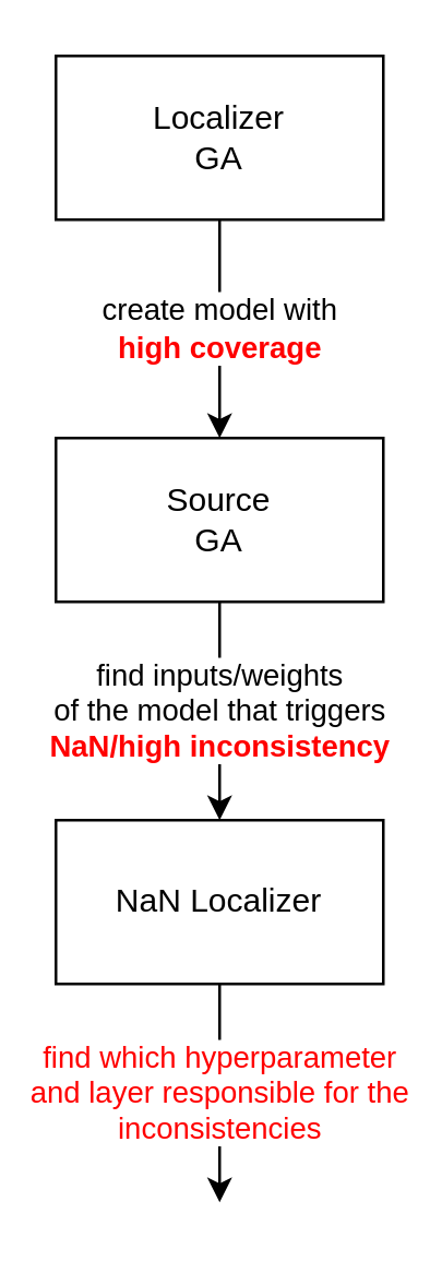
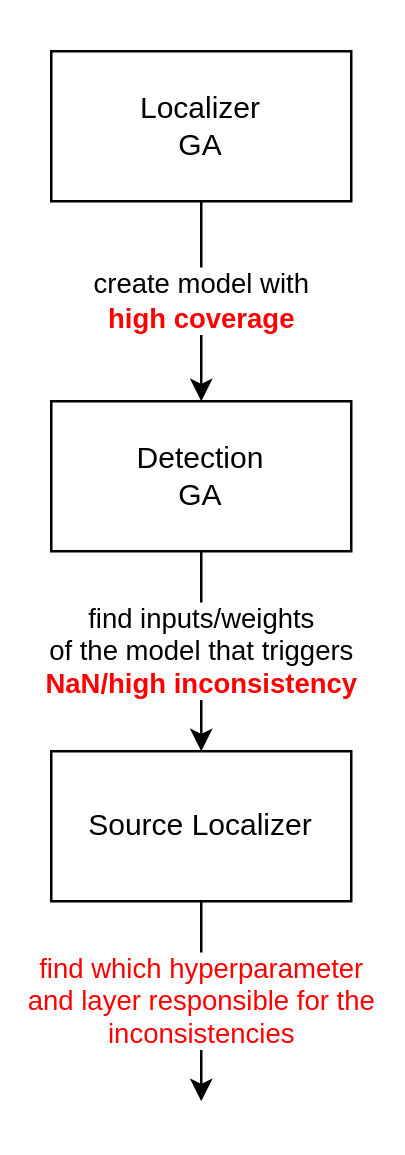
- <mxCell id="5" value="Source&lt;br&gt;GA" style="rounded=0;whiteSpace=wrap;html=1;" vertex="1" parent="1"><mxGeometry x="20" y="160" width="120" height="60" as="geometry" /></mxCell>
+ <mxCell id="5" value="Detection&lt;br&gt;GA" style="rounded=0;whiteSpace=wrap;html=1;" vertex="1" parent="1"><mxGeometry x="20" y="160" width="120" height="60" as="geometry" /></mxCell>
- <mxCell id="7" value="NaN Localizer" style="rounded=0;whiteSpace=wrap;html=1;" vertex="1" parent="1"><mxGeometry x="20" y="300" width="120" height="60" as="geometry" /></mxCell>
+ <mxCell id="7" value="Source Localizer" style="rounded=0;whiteSpace=wrap;html=1;" vertex="1" parent="1"><mxGeometry x="20" y="300" width="120" height="60" as="geometry" /></mxCell>
